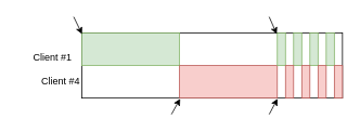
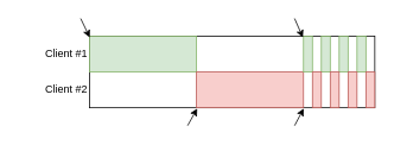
- <mxCell id="17" value="&lt;div align=&quot;right&quot;&gt;Client #1&lt;br&gt;&lt;/div&gt;" style="text;html=1;strokeColor=none;fillColor=none;align=right;verticalAlign=middle;whiteSpace=wrap;rounded=0;" vertex="1" parent="1"><mxGeometry x="10" y="60" width="80" height="20" as="geometry" /></mxCell>
+ <mxCell id="17" value="&lt;div align=&quot;right&quot;&gt;Client #1&lt;br&gt;&lt;/div&gt;" style="text;html=1;strokeColor=none;fillColor=none;align=right;verticalAlign=middle;whiteSpace=wrap;rounded=0;" vertex="1" parent="1"><mxGeometry x="20" y="50" width="80" height="20" as="geometry" /></mxCell>
- <mxCell id="18" value="&lt;div align=&quot;right&quot;&gt;Client #4&lt;/div&gt;" style="text;html=1;strokeColor=none;fillColor=none;align=right;verticalAlign=middle;whiteSpace=wrap;rounded=0;" vertex="1" parent="1"><mxGeometry x="20" y="90" width="80" height="20" as="geometry" /></mxCell>
+ <mxCell id="18" value="&lt;div align=&quot;right&quot;&gt;Client #2&lt;/div&gt;" style="text;html=1;strokeColor=none;fillColor=none;align=right;verticalAlign=middle;whiteSpace=wrap;rounded=0;" vertex="1" parent="1"><mxGeometry x="20" y="90" width="80" height="20" as="geometry" /></mxCell>
